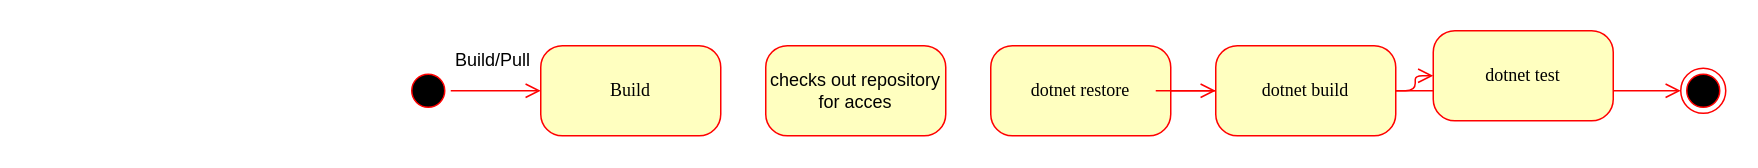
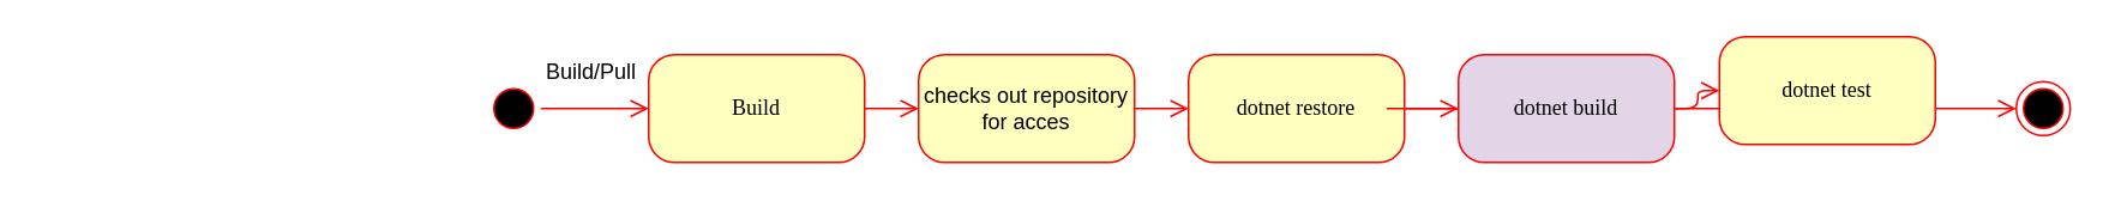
+ <mxCell id="3" style="edgeStyle=elbowEdgeStyle;html=1;labelBackgroundColor=none;endArrow=open;endSize=8;strokeColor=#ff0000;fontFamily=Verdana;fontSize=12;align=left;" edge="1" parent="1" source="4" target="9"><mxGeometry relative="1" as="geometry" /></mxCell>
+ <mxCell id="8" style="edgeStyle=elbowEdgeStyle;html=1;labelBackgroundColor=none;endArrow=open;endSize=8;strokeColor=#ff0000;fontFamily=Verdana;fontSize=12;align=left;" edge="1" parent="1" source="9" target="11"><mxGeometry relative="1" as="geometry" /></mxCell>
- <mxCell id="13" value="dotnet build" style="rounded=1;whiteSpace=wrap;html=1;arcSize=24;fillColor=#ffffc0;strokeColor=#ff0000;shadow=0;comic=0;labelBackgroundColor=none;fontFamily=Verdana;fontSize=12;fontColor=#000000;align=center;" vertex="1" parent="1"><mxGeometry x="810" y="30" width="120" height="60" as="geometry" /></mxCell>
+ <mxCell id="13" value="dotnet build" style="rounded=1;whiteSpace=wrap;html=1;arcSize=24;fillColor=#e1d5e7;strokeColor=#ff0000;shadow=0;comic=0;labelBackgroundColor=none;fontFamily=Verdana;fontSize=12;fontColor=#000000;align=center;" vertex="1" parent="1"><mxGeometry x="810" y="30" width="120" height="60" as="geometry" /></mxCell>
